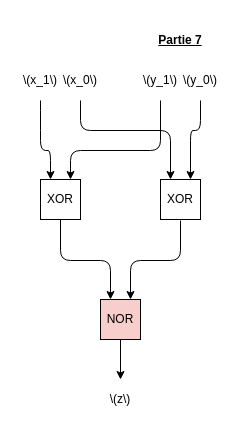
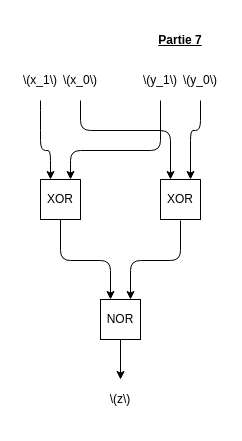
- <mxCell id="9" value="NOR" style="rounded=0;whiteSpace=wrap;html=1;fillColor=#f8cecc;" parent="1" vertex="1"><mxGeometry x="100" y="299" width="40" height="40" as="geometry" /></mxCell>
+ <mxCell id="9" value="NOR" style="rounded=0;whiteSpace=wrap;html=1;" parent="1" vertex="1"><mxGeometry x="100" y="299" width="40" height="40" as="geometry" /></mxCell>
